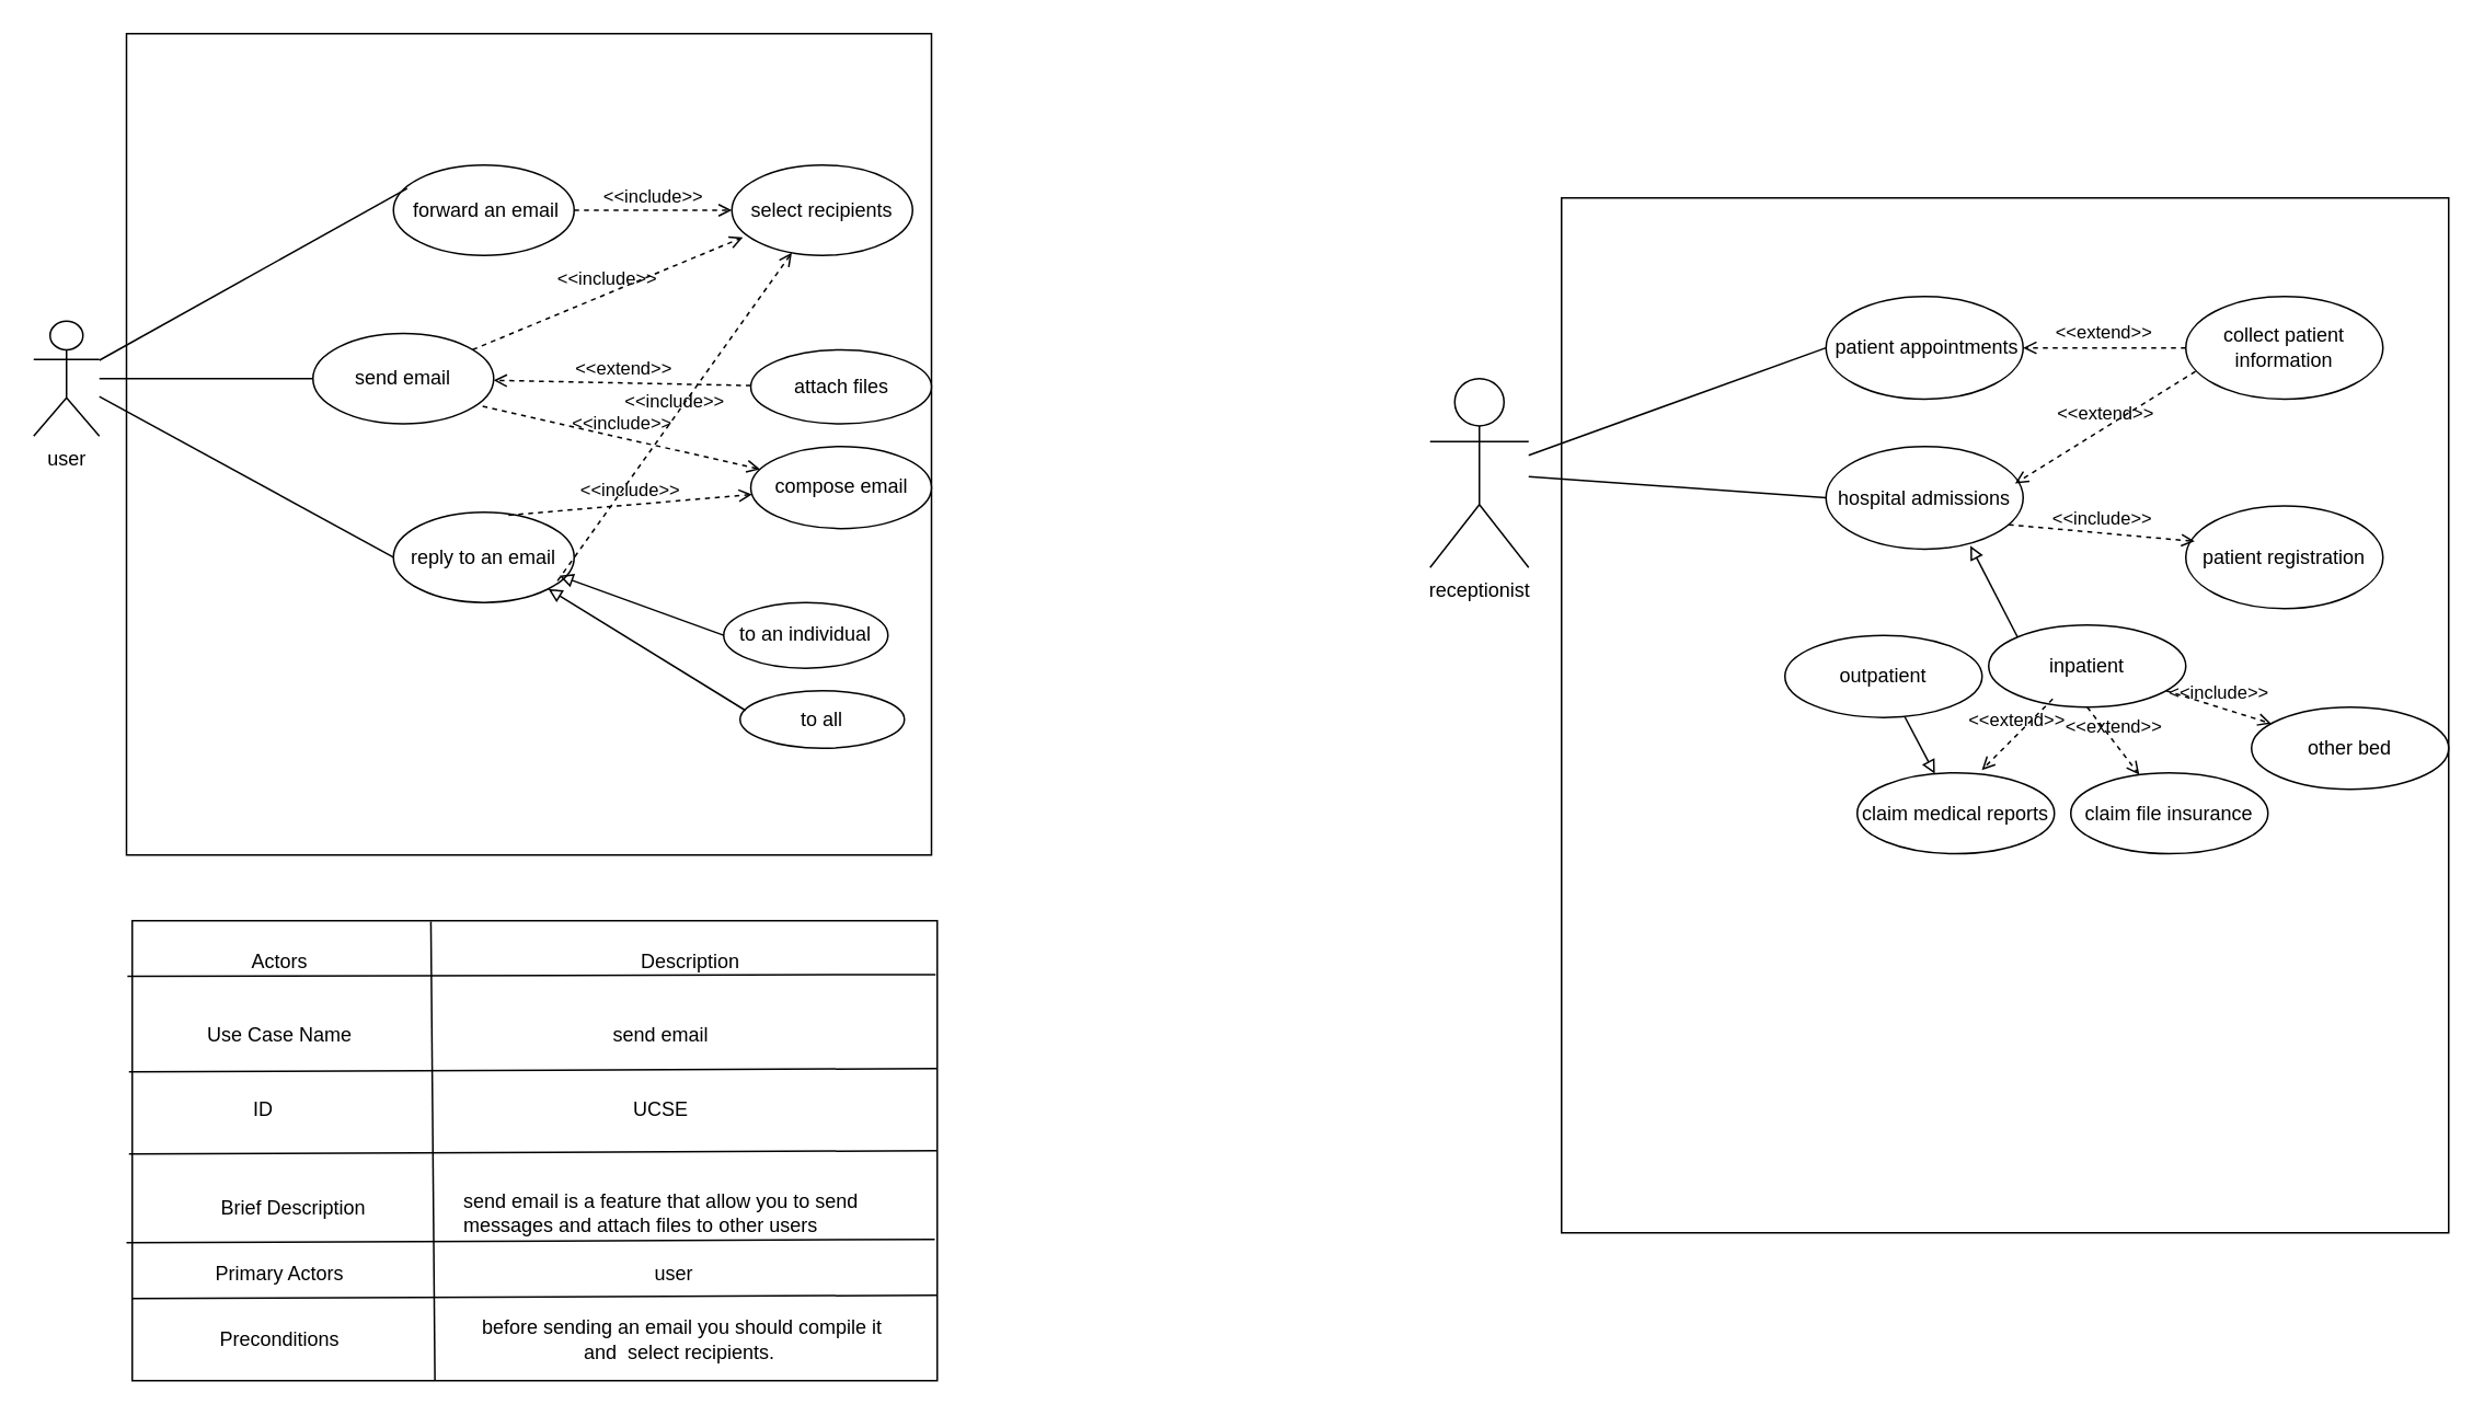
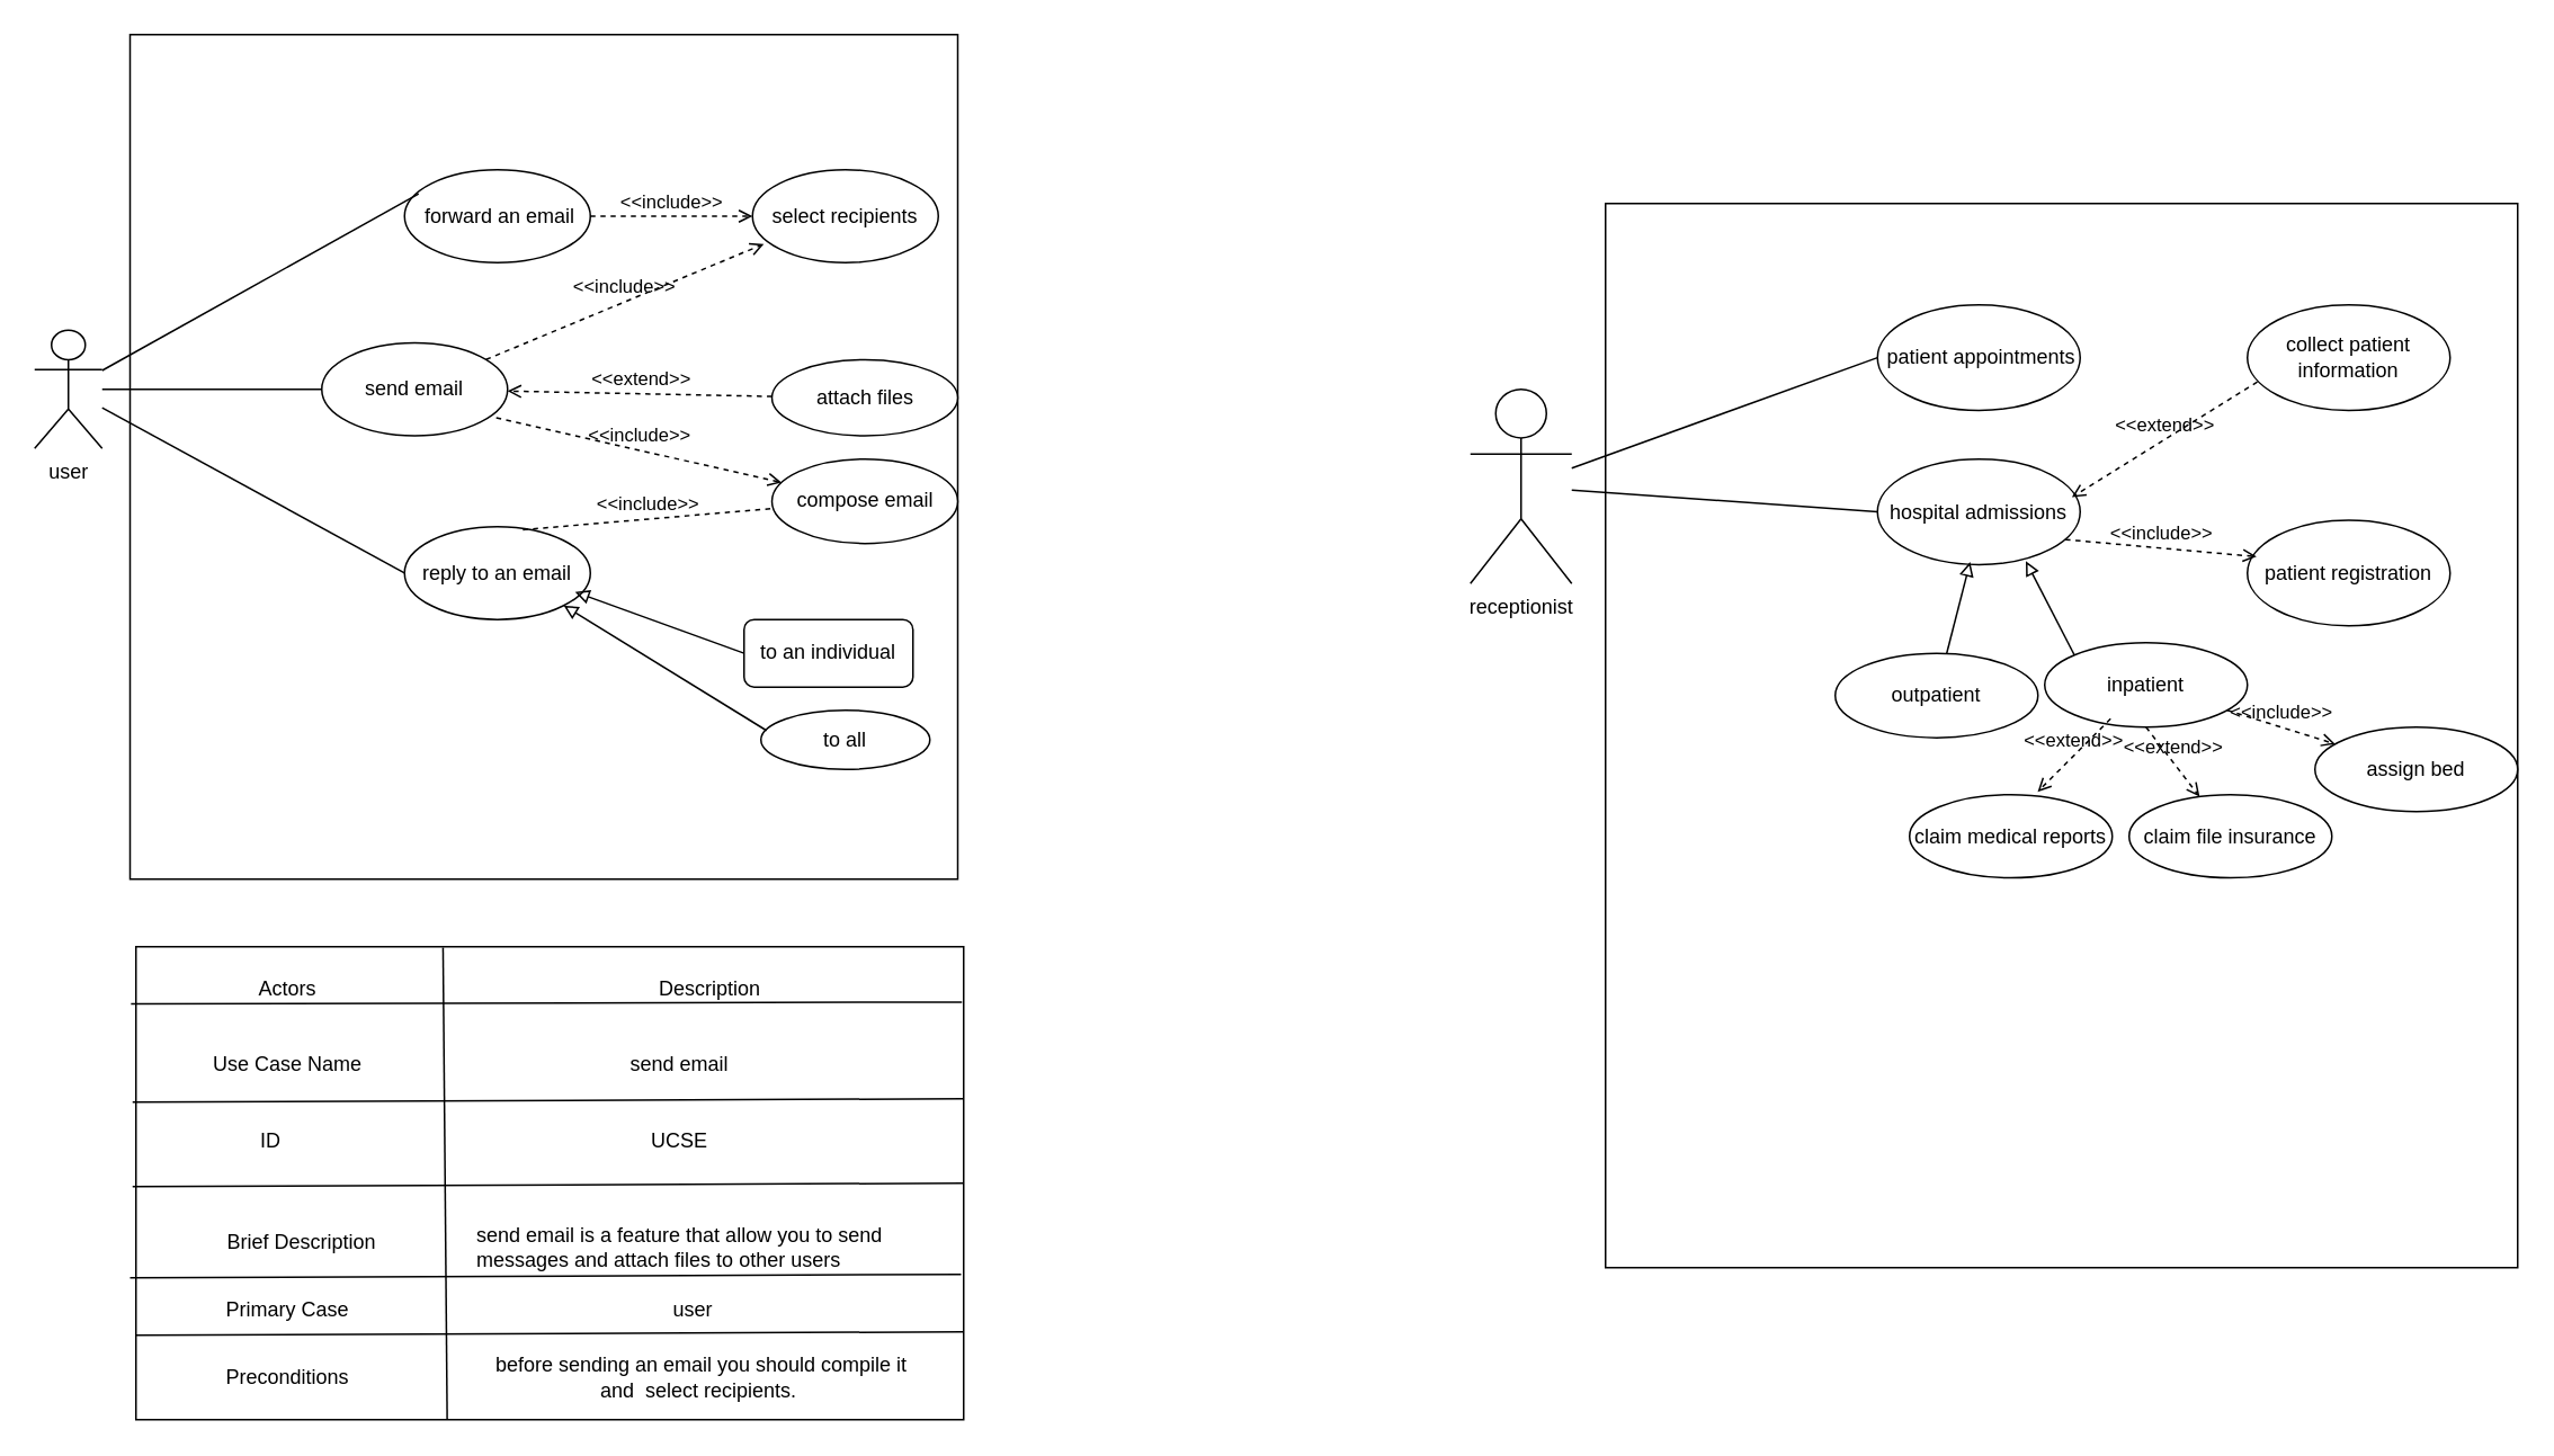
- <mxCell id="49" value="&amp;lt;&amp;lt;extend&amp;gt;&amp;gt;" style="html=1;verticalAlign=bottom;labelBackgroundColor=none;endArrow=open;endFill=0;dashed=1;rounded=0;entryX=1;entryY=0.5;entryDx=0;entryDy=0;" edge="1" parent="1" source="19" target="17"><mxGeometry width="160" relative="1" as="geometry"><mxPoint x="1358" y="265" as="sourcePoint" /><mxPoint x="1200" y="313" as="targetPoint" /></mxGeometry></mxCell>
- <mxCell id="25" value="&amp;lt;&amp;lt;include&amp;gt;&amp;gt;" style="html=1;verticalAlign=bottom;labelBackgroundColor=none;endArrow=open;endFill=0;dashed=1;rounded=0;exitX=0.908;exitY=0.761;exitDx=0;exitDy=0;exitPerimeter=0;" edge="1" parent="1" source="7" target="14"><mxGeometry width="160" relative="1" as="geometry"><mxPoint x="350" y="439" as="sourcePoint" /><mxPoint x="430" y="290" as="targetPoint" /></mxGeometry></mxCell>
- <mxCell id="28" value="&amp;lt;&amp;lt;include&amp;gt;&amp;gt;" style="html=1;verticalAlign=bottom;labelBackgroundColor=none;endArrow=open;endFill=0;dashed=1;rounded=0;exitX=0.637;exitY=0.034;exitDx=0;exitDy=0;exitPerimeter=0;" edge="1" parent="1" source="7" target="5"><mxGeometry width="160" relative="1" as="geometry"><mxPoint x="210" y="240" as="sourcePoint" /><mxPoint x="370" y="240" as="targetPoint" /></mxGeometry></mxCell>
+ <mxCell id="28" value="&amp;lt;&amp;lt;include&amp;gt;&amp;gt;" style="html=1;verticalAlign=bottom;labelBackgroundColor=none;endArrow=none;endFill=0;dashed=1;rounded=0;exitX=0.637;exitY=0.034;exitDx=0;exitDy=0;exitPerimeter=0;" edge="1" parent="1" source="7" target="5"><mxGeometry width="160" relative="1" as="geometry"><mxPoint x="210" y="240" as="sourcePoint" /><mxPoint x="370" y="240" as="targetPoint" /></mxGeometry></mxCell>
- <mxCell id="11" value="to an individual" style="ellipse;whiteSpace=wrap;html=1;" vertex="1" parent="1"><mxGeometry x="440" y="366.25" width="100" height="40" as="geometry" /></mxCell>
+ <mxCell id="11" value="to an individual" style="whiteSpace=wrap;html=1;rounded=1;" vertex="1" parent="1"><mxGeometry x="440" y="366.25" width="100" height="40" as="geometry" /></mxCell>
- <mxCell id="51" value="" style="endArrow=block;html=1;rounded=0;endFill=0;" edge="1" parent="1" source="53" target="61"><mxGeometry width="50" height="50" relative="1" as="geometry"><mxPoint x="1160" y="330" as="sourcePoint" /><mxPoint x="1080" y="271" as="targetPoint" /></mxGeometry></mxCell>
+ <mxCell id="51" value="" style="endArrow=block;html=1;rounded=0;endFill=0;entryX=0.457;entryY=0.976;entryDx=0;entryDy=0;entryPerimeter=0;" edge="1" parent="1" source="53" target="18"><mxGeometry width="50" height="50" relative="1" as="geometry"><mxPoint x="1160" y="330" as="sourcePoint" /><mxPoint x="1080" y="271" as="targetPoint" /></mxGeometry></mxCell>
- <mxCell id="57" value="other bed" style="ellipse;whiteSpace=wrap;html=1;" vertex="1" parent="1"><mxGeometry x="1370" y="430" width="120" height="50" as="geometry" /></mxCell>
+ <mxCell id="57" value="assign bed" style="ellipse;whiteSpace=wrap;html=1;" vertex="1" parent="1"><mxGeometry x="1370" y="430" width="120" height="50" as="geometry" /></mxCell>
- <mxCell id="44" value="Primary Actors" style="text;html=1;align=center;verticalAlign=middle;whiteSpace=wrap;rounded=0;" vertex="1" parent="1"><mxGeometry x="120" y="760" width="100" height="30" as="geometry" /></mxCell>
+ <mxCell id="44" value="Primary Case" style="text;html=1;align=center;verticalAlign=middle;whiteSpace=wrap;rounded=0;" vertex="1" parent="1"><mxGeometry x="120" y="760" width="100" height="30" as="geometry" /></mxCell>
